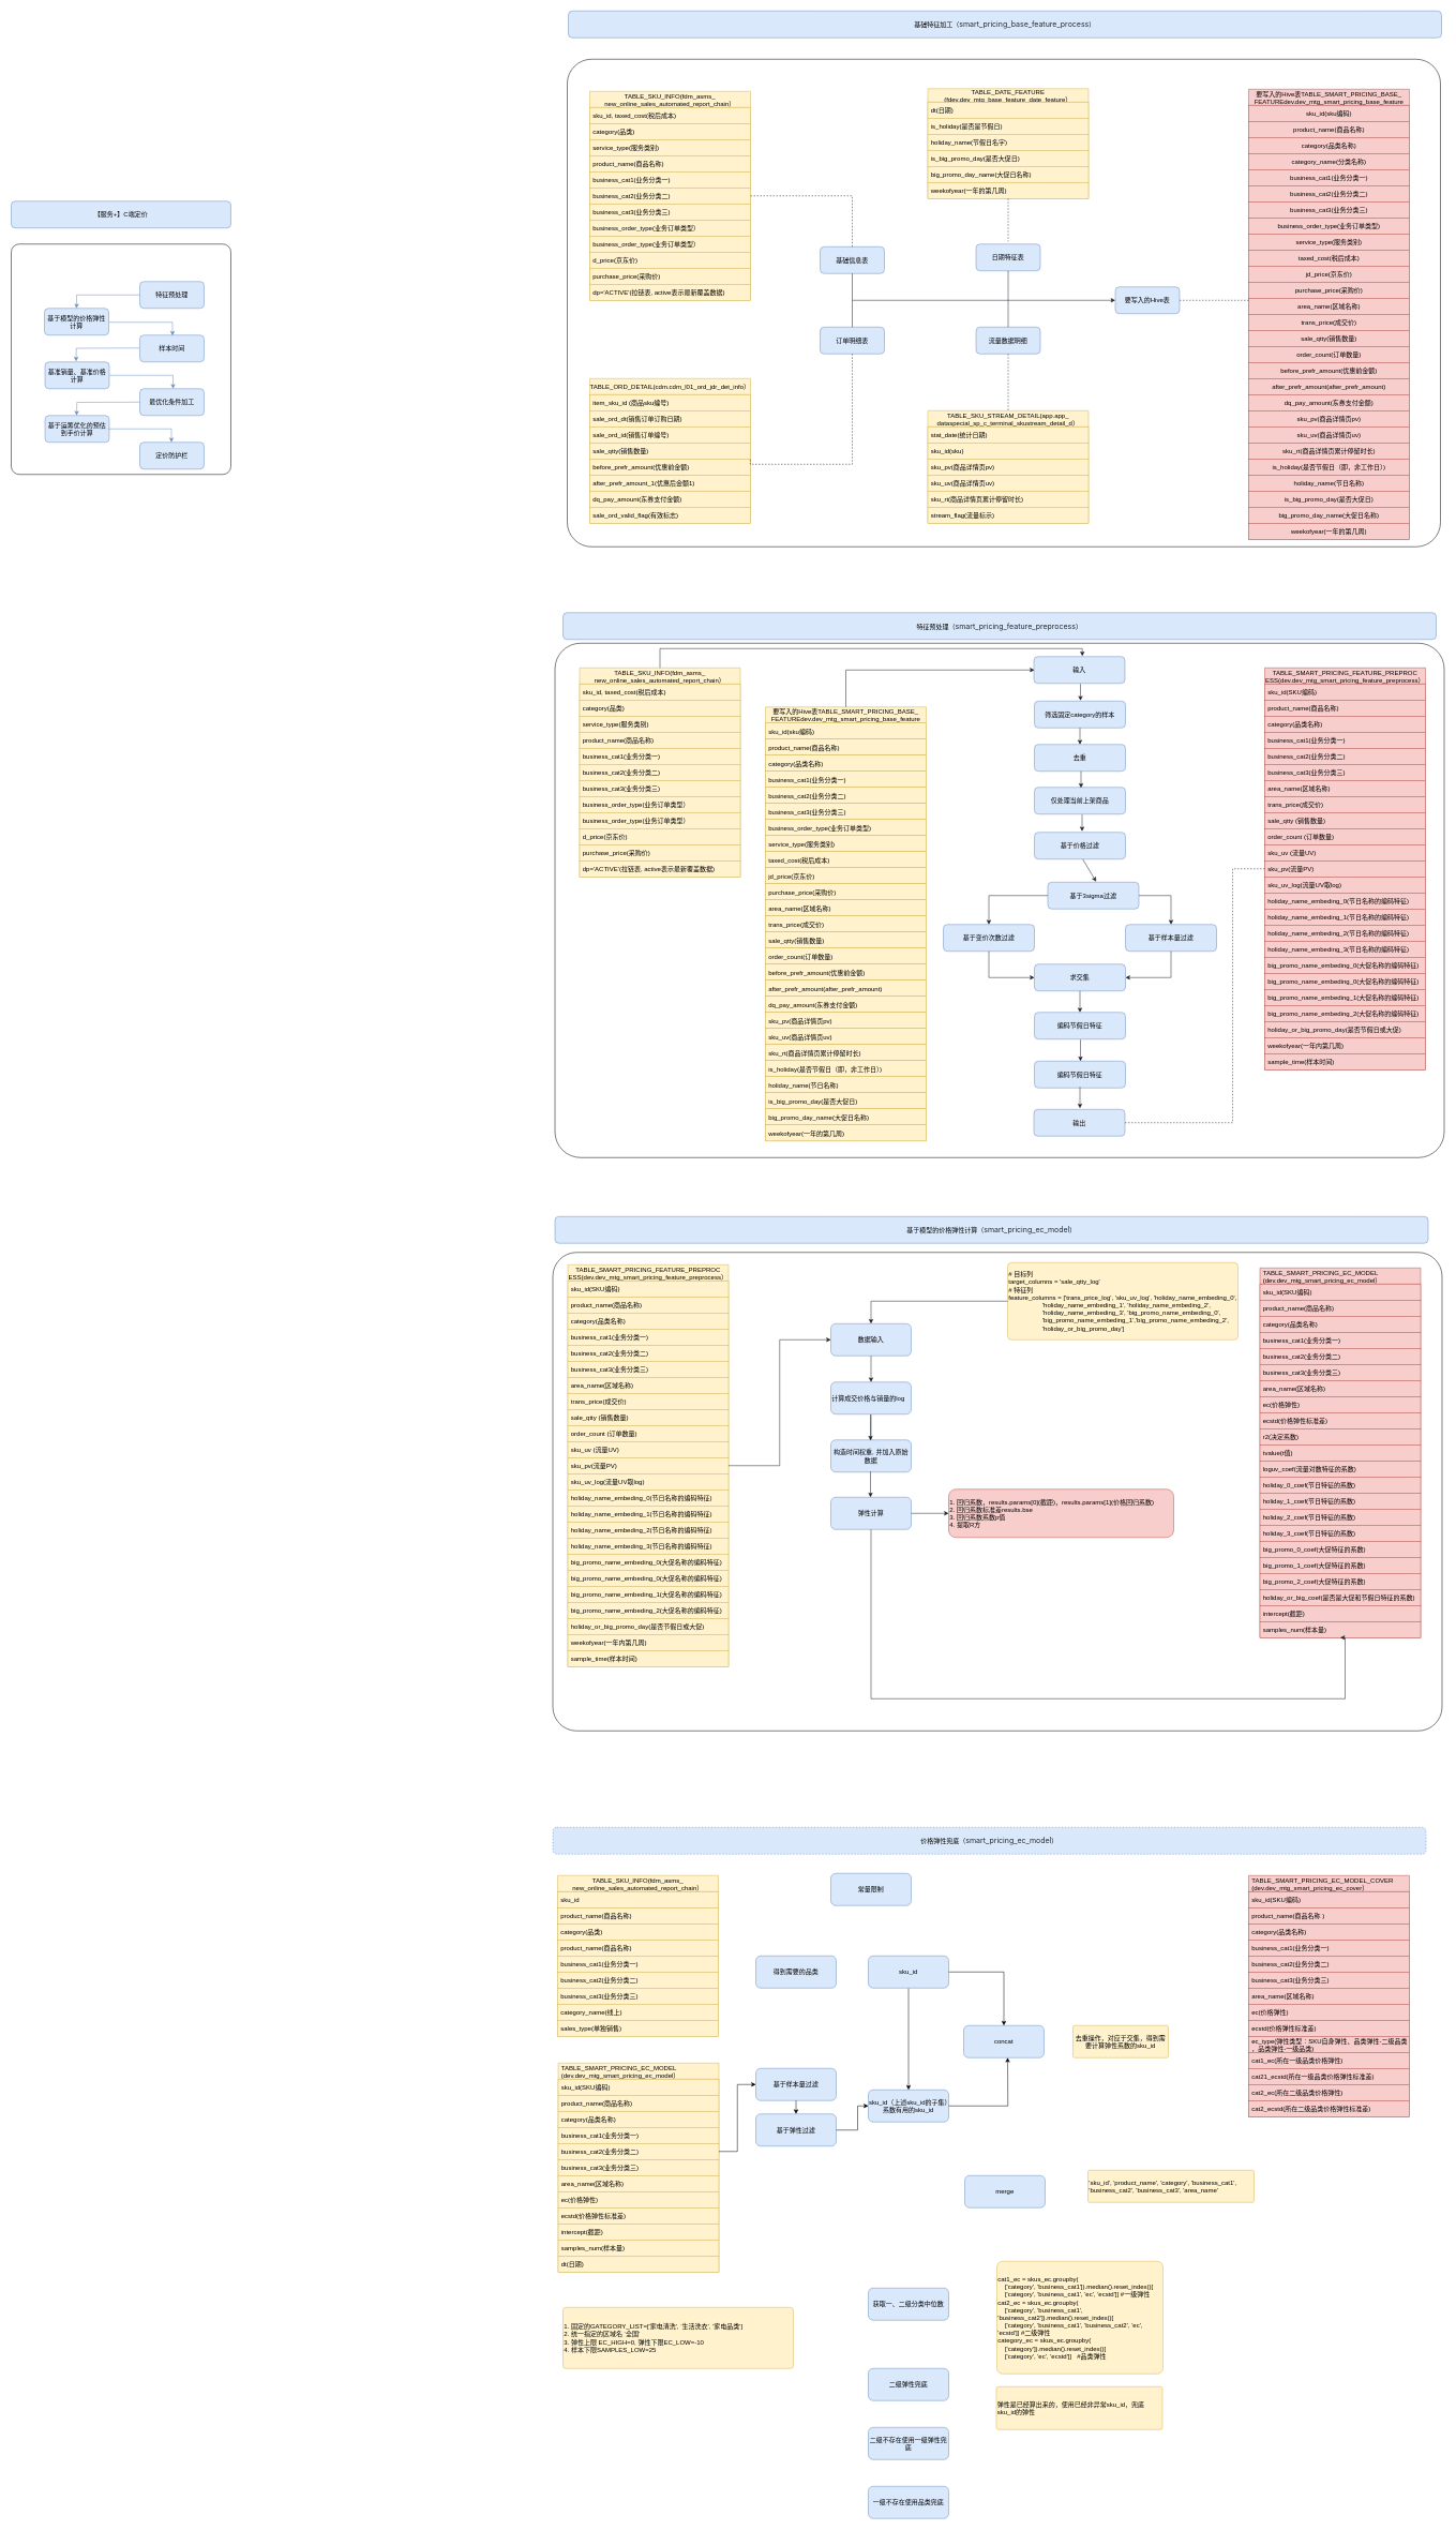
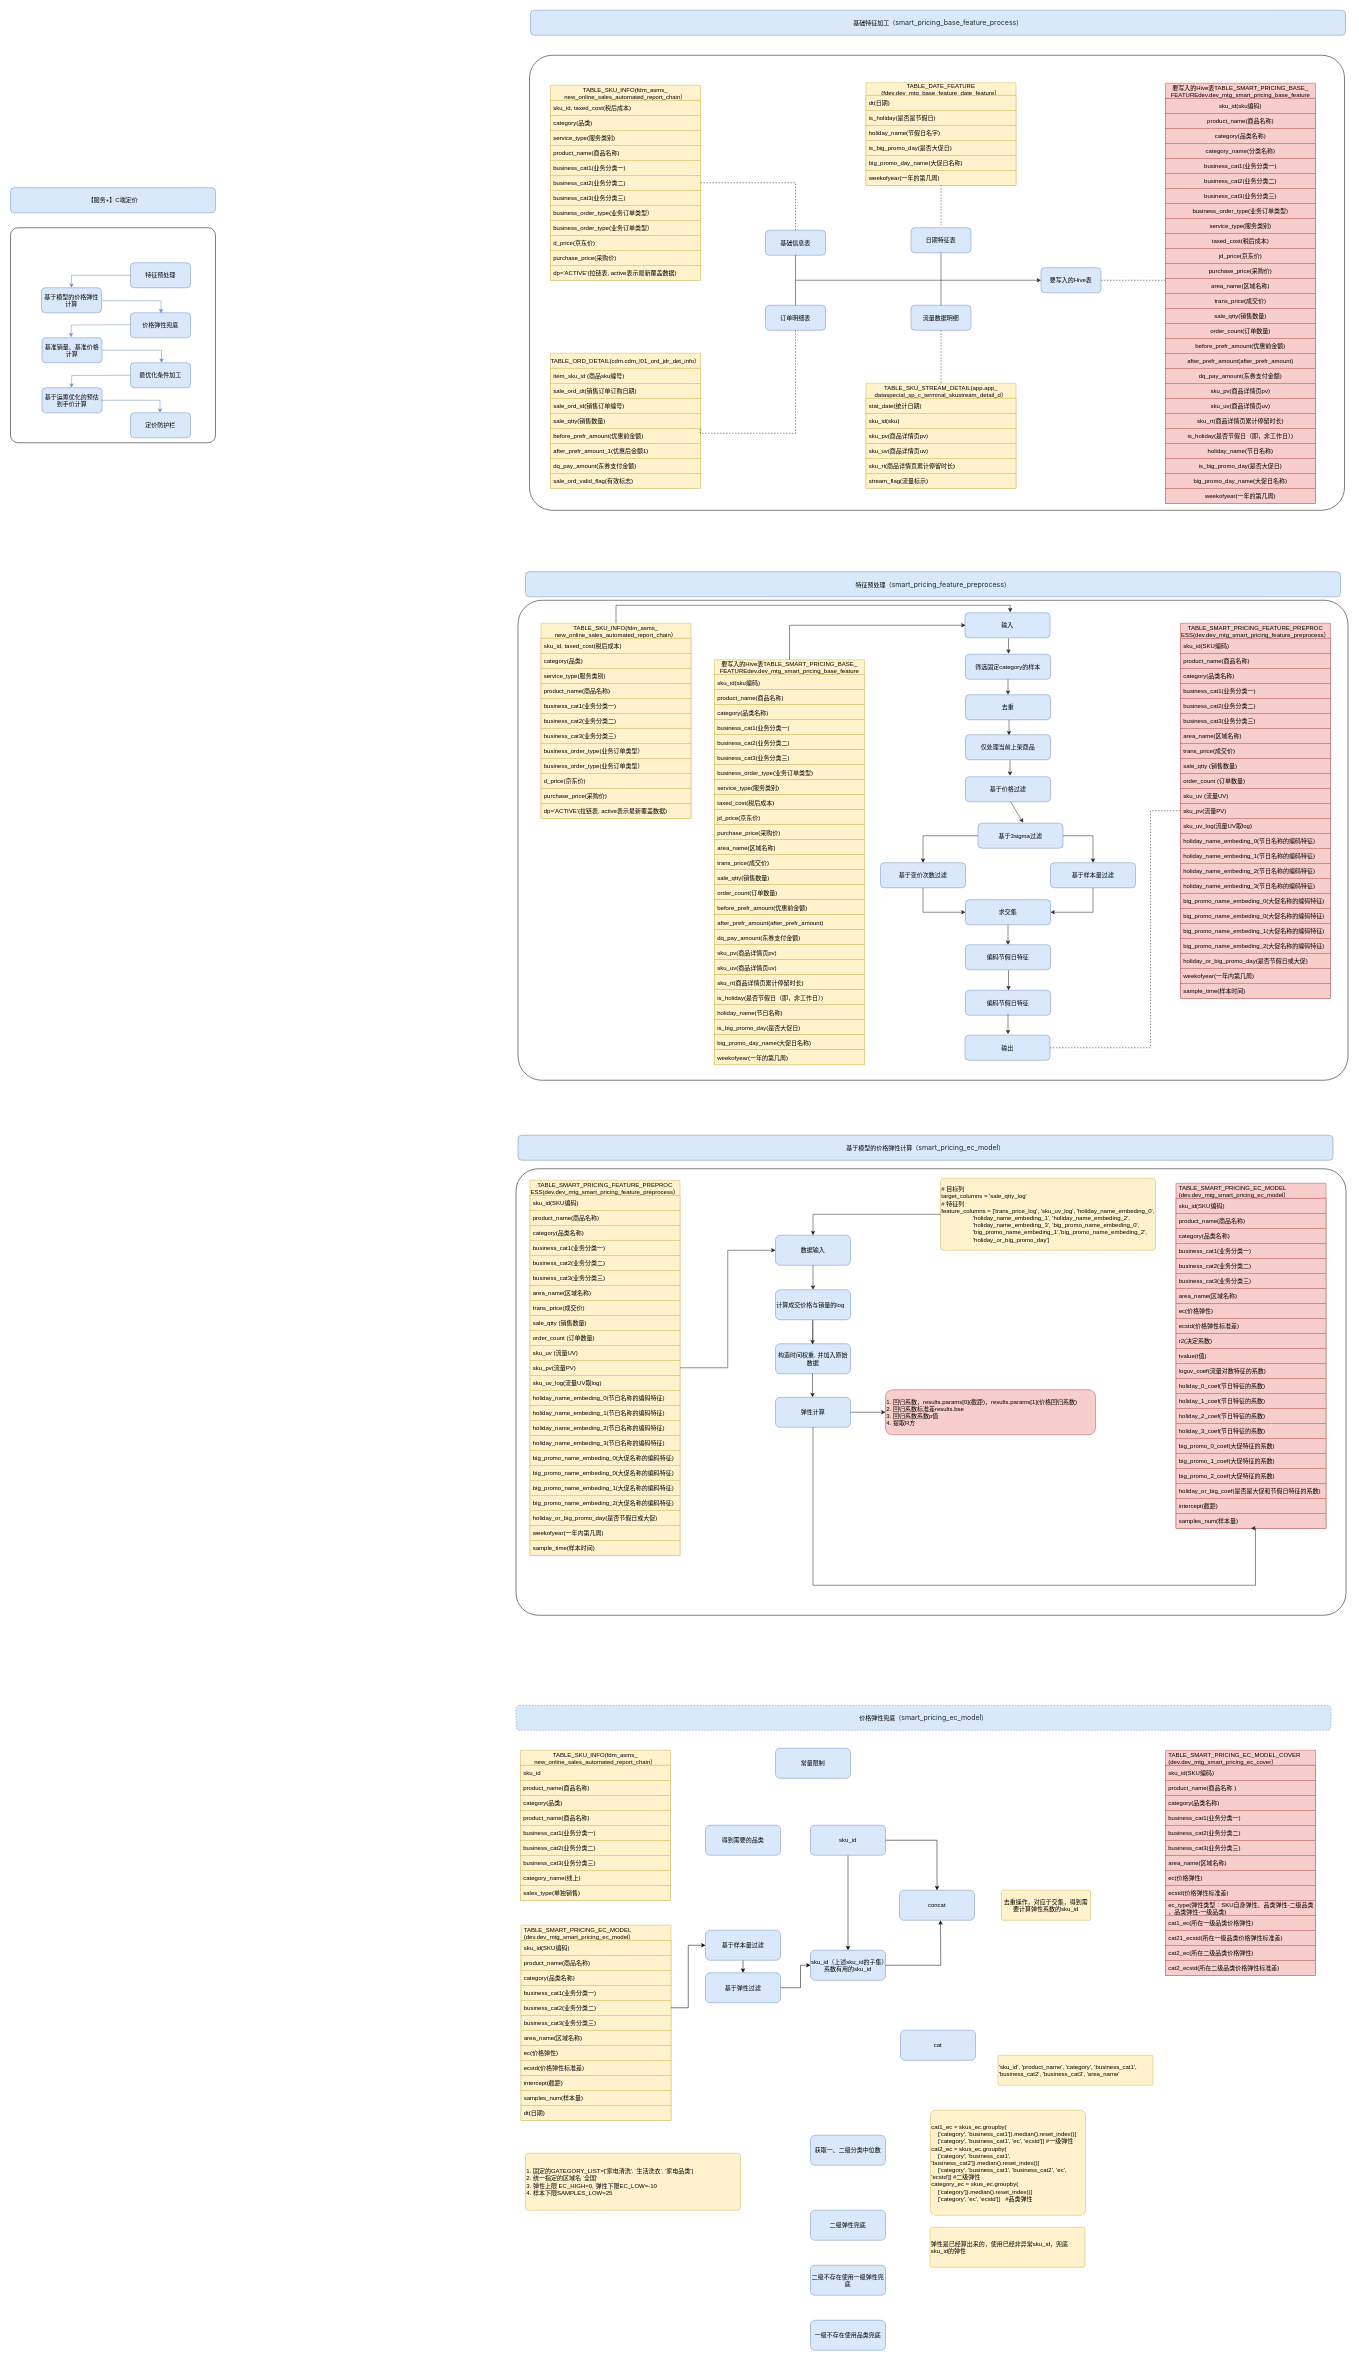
- <mxCell id="8" value="样本时间" style="rounded=1;whiteSpace=wrap;html=1;fillColor=#dae8fc;strokeColor=#6c8ebf;" parent="1" vertex="1"><mxGeometry x="260" y="625" width="120" height="50" as="geometry" /></mxCell>
+ <mxCell id="8" value="价格弹性兜底" style="rounded=1;whiteSpace=wrap;html=1;fillColor=#dae8fc;strokeColor=#6c8ebf;" parent="1" vertex="1"><mxGeometry x="260" y="625" width="120" height="50" as="geometry" /></mxCell>
- <mxCell id="305" value="&lt;div&gt;'sku_id', 'product_name', 'category', 'business_cat1', 'business_cat2', 'business_cat3',&amp;nbsp;&lt;span style=&quot;background-color: initial;&quot;&gt;'area_name'&lt;/span&gt;&lt;/div&gt;" style="rounded=1;whiteSpace=wrap;html=1;fillColor=#fff2cc;strokeColor=#d6b656;align=left;arcSize=5;" vertex="1" parent="1"><mxGeometry x="2030" y="4050" width="310" height="60" as="geometry" /></mxCell>
+ <mxCell id="305" value="&lt;div&gt;'sku_id', 'product_name', 'category', 'business_cat1', 'business_cat2', 'business_cat3',&amp;nbsp;&lt;span style=&quot;background-color: initial;&quot;&gt;'area_name'&lt;/span&gt;&lt;/div&gt;" style="rounded=1;whiteSpace=wrap;html=1;fillColor=#fff2cc;strokeColor=#d6b656;align=left;arcSize=5;" vertex="1" parent="1"><mxGeometry x="1995" y="4110" width="310" height="60" as="geometry" /></mxCell>
- <mxCell id="304" value="merge" style="rounded=1;whiteSpace=wrap;html=1;fillColor=#dae8fc;strokeColor=#6c8ebf;align=center;" vertex="1" parent="1"><mxGeometry x="1800" y="4060" width="150" height="60" as="geometry" /></mxCell>
+ <mxCell id="304" value="cat" style="rounded=1;whiteSpace=wrap;html=1;fillColor=#dae8fc;strokeColor=#6c8ebf;align=center;" vertex="1" parent="1"><mxGeometry x="1800" y="4060" width="150" height="60" as="geometry" /></mxCell>
